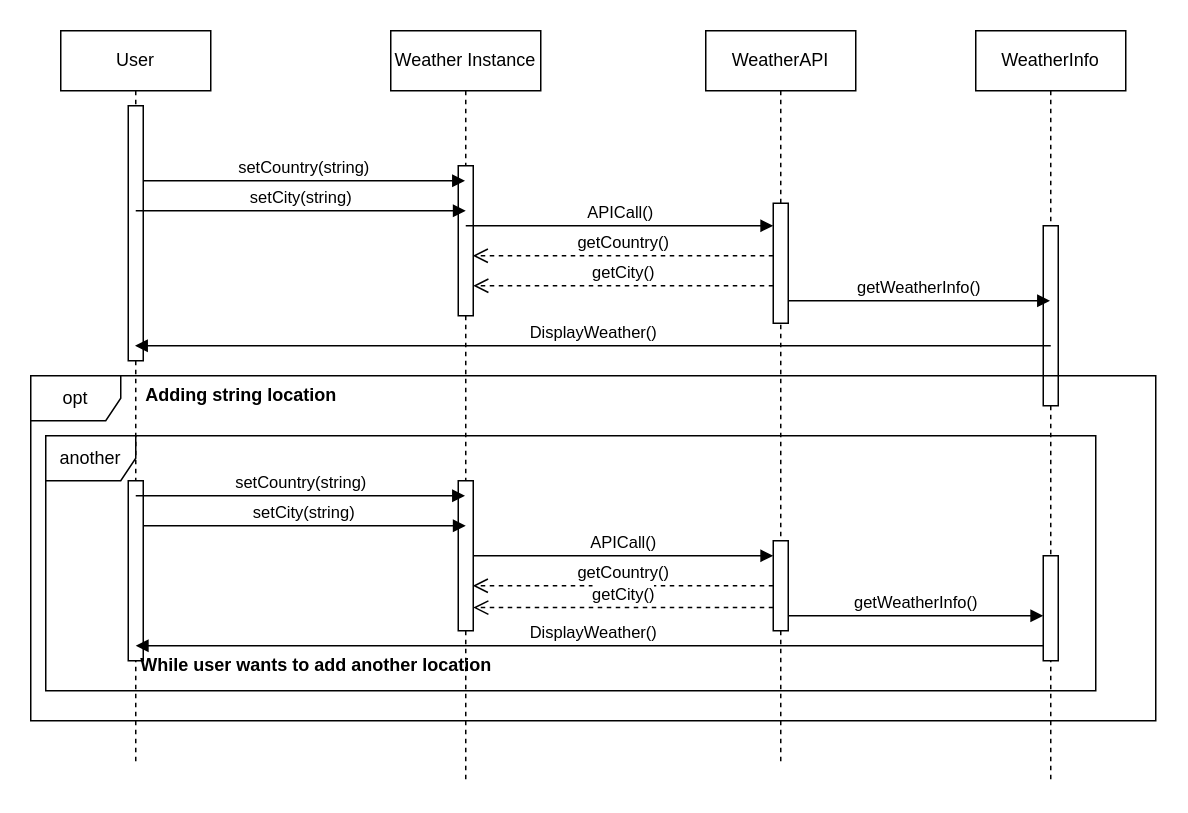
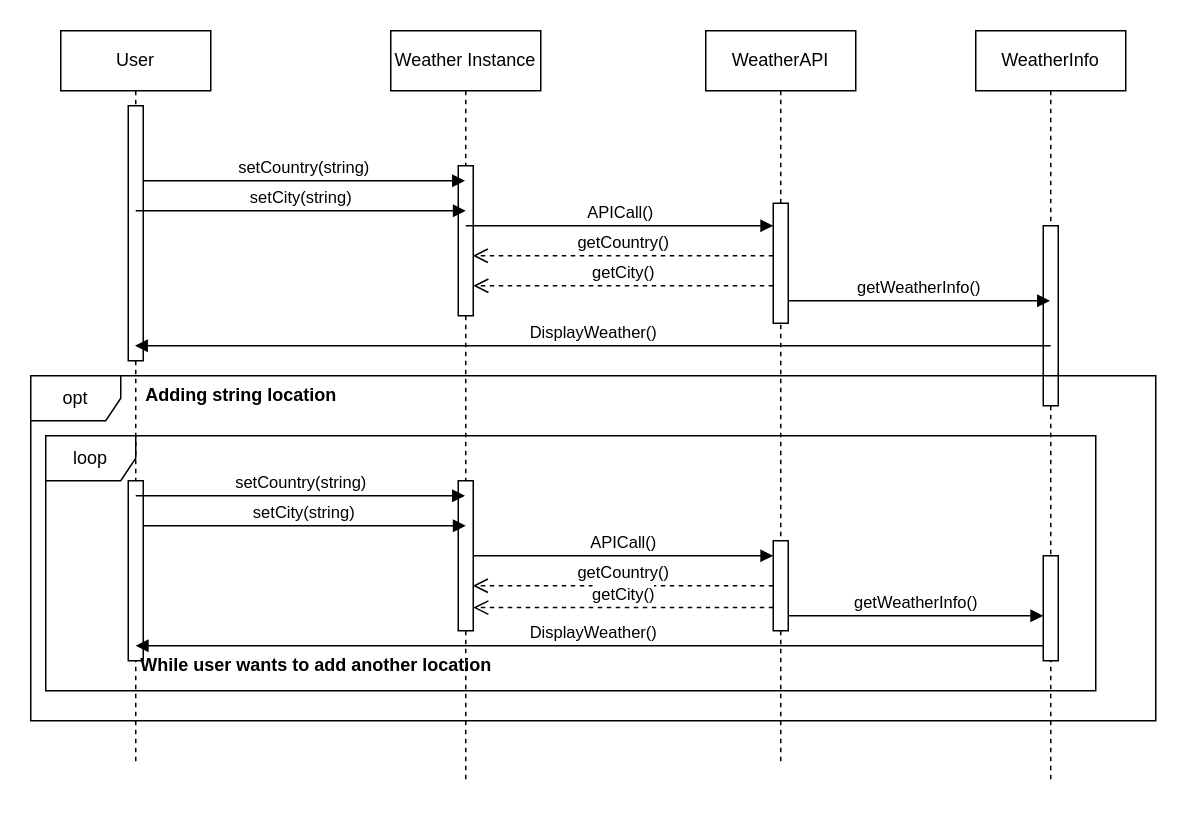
- <mxCell id="20" value="another" style="shape=umlFrame;whiteSpace=wrap;html=1;pointerEvents=0;" vertex="1" parent="1"><mxGeometry x="30" y="290" width="700" height="170" as="geometry" /></mxCell>
+ <mxCell id="20" value="loop" style="shape=umlFrame;whiteSpace=wrap;html=1;pointerEvents=0;" vertex="1" parent="1"><mxGeometry x="30" y="290" width="700" height="170" as="geometry" /></mxCell>
